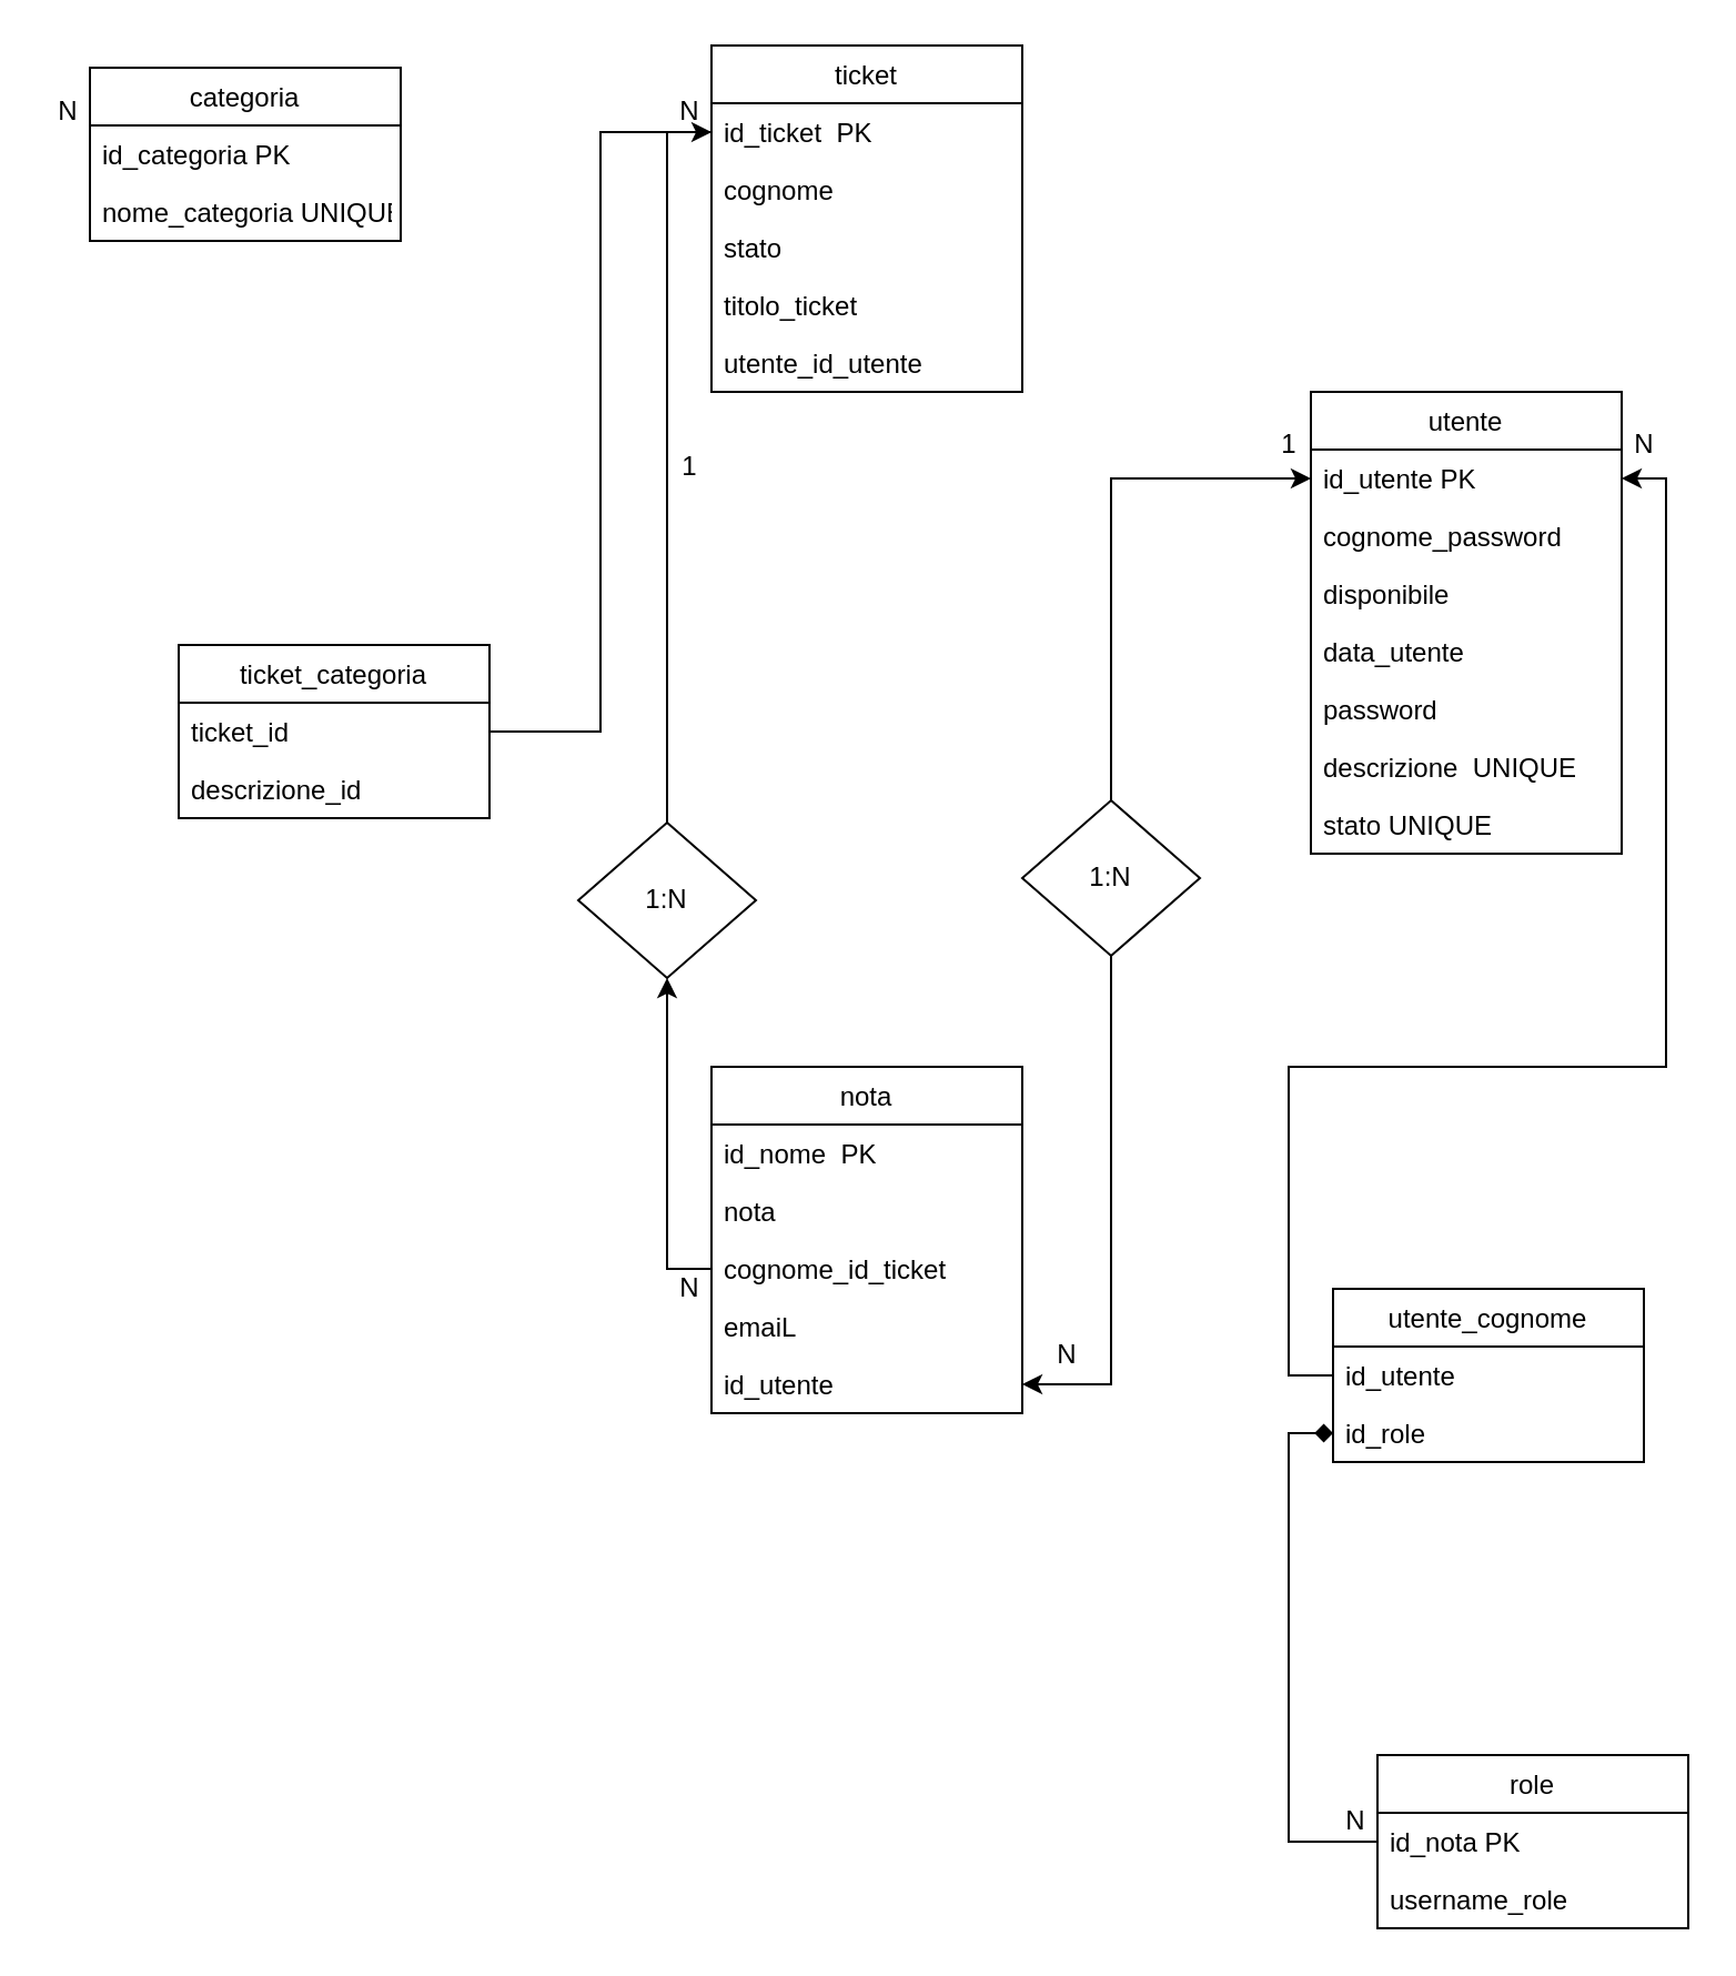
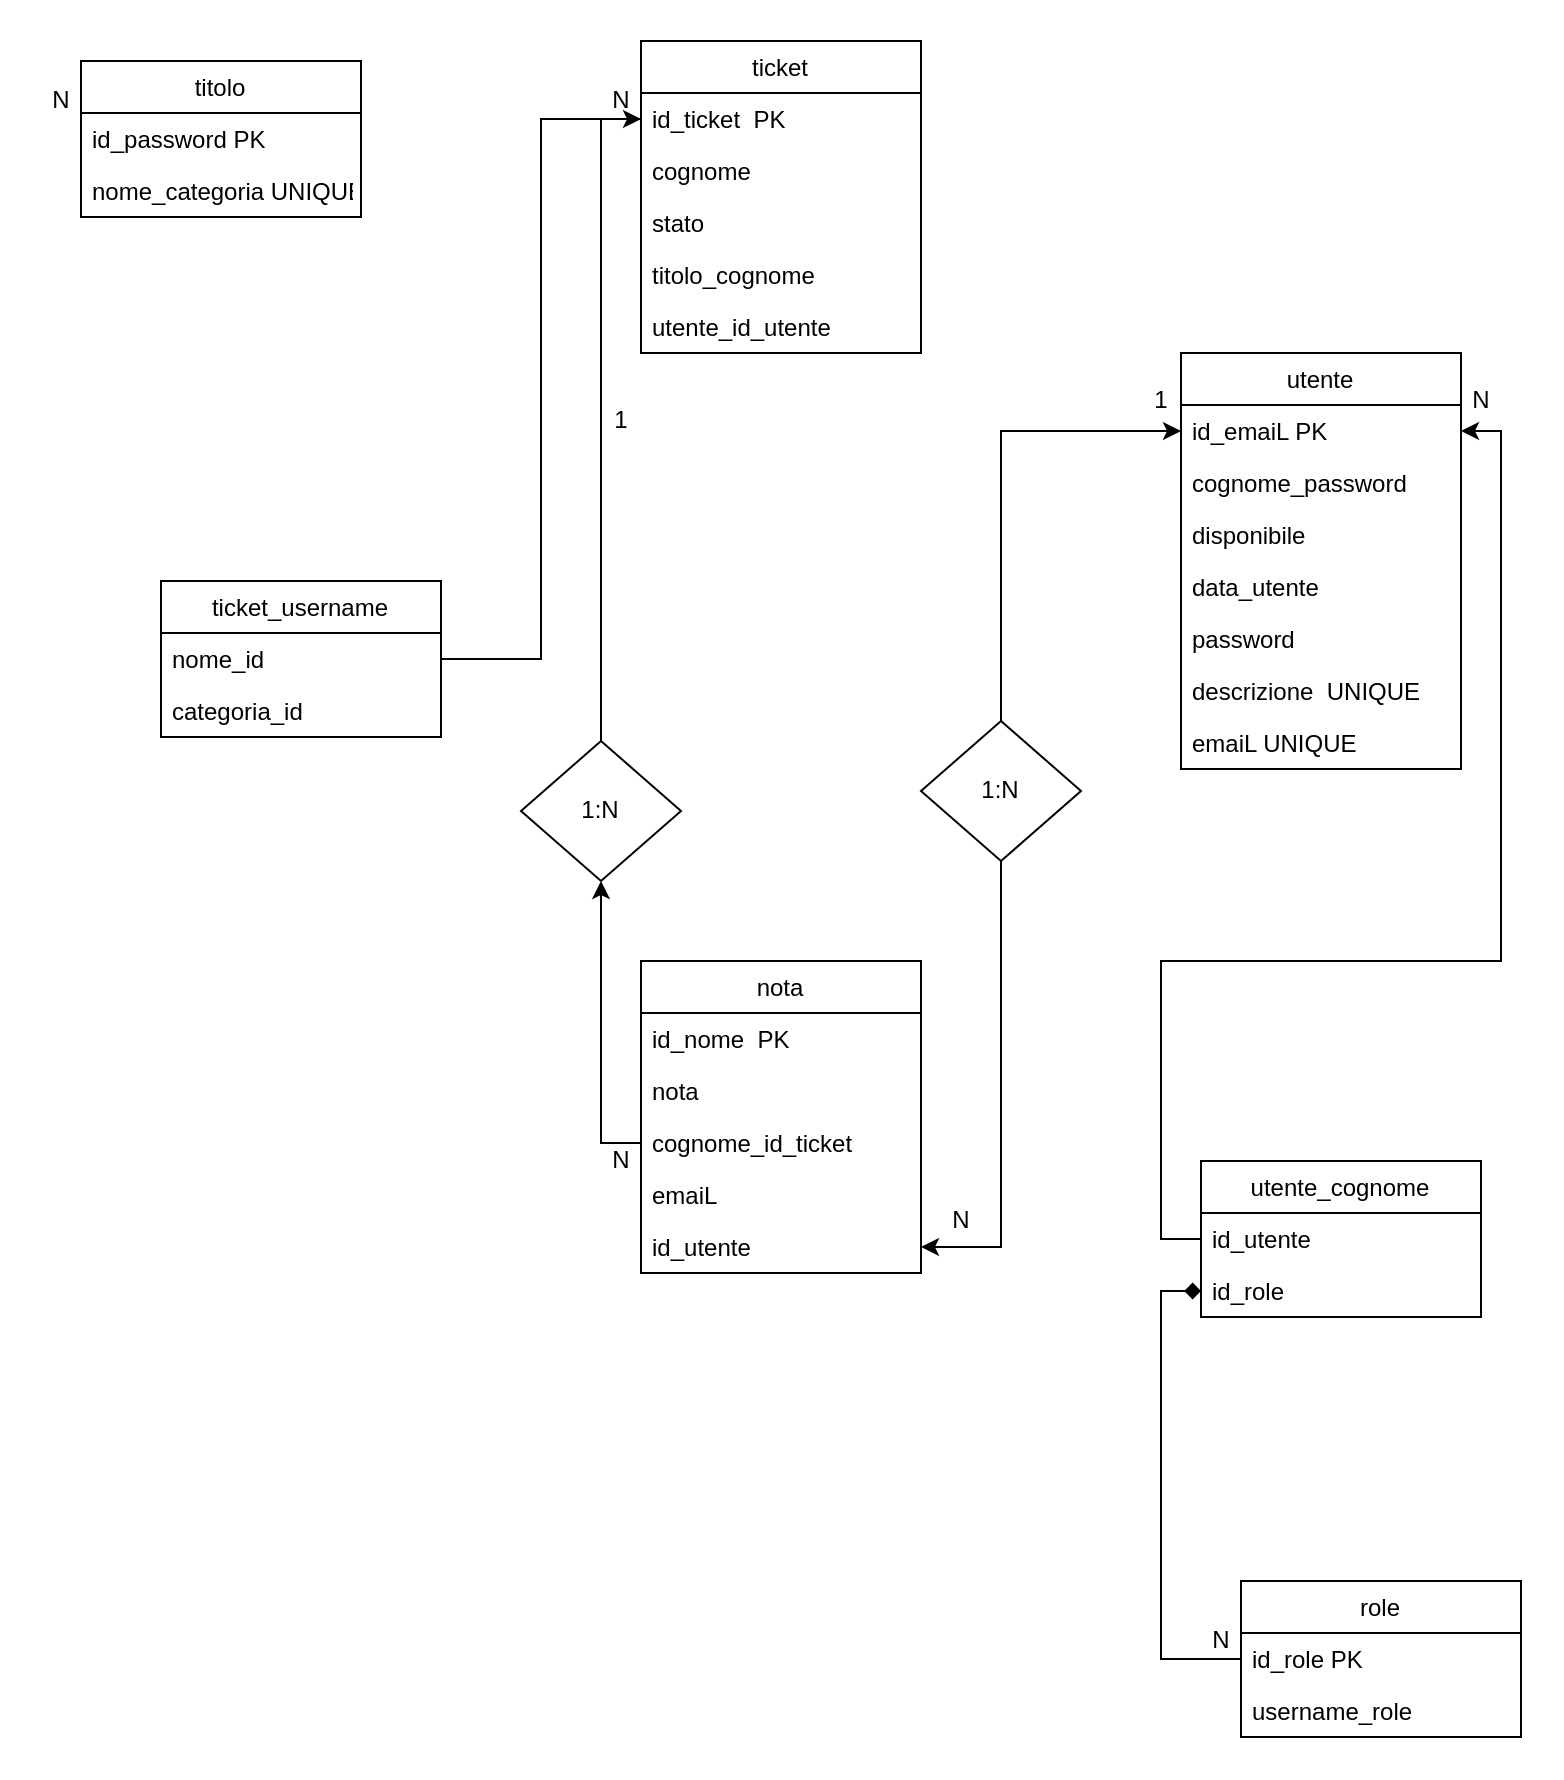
- <mxCell id="2" value="categoria" style="swimlane;fontStyle=0;childLayout=stackLayout;horizontal=1;startSize=26;fillColor=none;horizontalStack=0;resizeParent=1;resizeParentMax=0;resizeLast=0;collapsible=1;marginBottom=0;" vertex="1" parent="1"><mxGeometry x="40" y="30" width="140" height="78" as="geometry" /></mxCell>
+ <mxCell id="2" value="titolo" style="swimlane;fontStyle=0;childLayout=stackLayout;horizontal=1;startSize=26;fillColor=none;horizontalStack=0;resizeParent=1;resizeParentMax=0;resizeLast=0;collapsible=1;marginBottom=0;" vertex="1" parent="1"><mxGeometry x="40" y="30" width="140" height="78" as="geometry" /></mxCell>
- <mxCell id="3" value="id_categoria PK" style="text;strokeColor=none;fillColor=none;align=left;verticalAlign=top;spacingLeft=4;spacingRight=4;overflow=hidden;rotatable=0;points=[[0,0.5],[1,0.5]];portConstraint=eastwest;" vertex="1" parent="2"><mxGeometry y="26" width="140" height="26" as="geometry" /></mxCell>
+ <mxCell id="3" value="id_password PK" style="text;strokeColor=none;fillColor=none;align=left;verticalAlign=top;spacingLeft=4;spacingRight=4;overflow=hidden;rotatable=0;points=[[0,0.5],[1,0.5]];portConstraint=eastwest;" vertex="1" parent="2"><mxGeometry y="26" width="140" height="26" as="geometry" /></mxCell>
- <mxCell id="12" value="titolo_ticket" style="text;strokeColor=none;fillColor=none;align=left;verticalAlign=top;spacingLeft=4;spacingRight=4;overflow=hidden;rotatable=0;points=[[0,0.5],[1,0.5]];portConstraint=eastwest;" vertex="1" parent="8"><mxGeometry y="104" width="140" height="26" as="geometry" /></mxCell>
+ <mxCell id="12" value="titolo_cognome" style="text;strokeColor=none;fillColor=none;align=left;verticalAlign=top;spacingLeft=4;spacingRight=4;overflow=hidden;rotatable=0;points=[[0,0.5],[1,0.5]];portConstraint=eastwest;" vertex="1" parent="8"><mxGeometry y="104" width="140" height="26" as="geometry" /></mxCell>
- <mxCell id="22" value="id_utente PK" style="text;strokeColor=none;fillColor=none;align=left;verticalAlign=top;spacingLeft=4;spacingRight=4;overflow=hidden;rotatable=0;points=[[0,0.5],[1,0.5]];portConstraint=eastwest;" vertex="1" parent="21"><mxGeometry y="26" width="140" height="26" as="geometry" /></mxCell>
+ <mxCell id="22" value="id_emaiL PK" style="text;strokeColor=none;fillColor=none;align=left;verticalAlign=top;spacingLeft=4;spacingRight=4;overflow=hidden;rotatable=0;points=[[0,0.5],[1,0.5]];portConstraint=eastwest;" vertex="1" parent="21"><mxGeometry y="26" width="140" height="26" as="geometry" /></mxCell>
- <mxCell id="5" value="ticket_categoria" style="swimlane;fontStyle=0;childLayout=stackLayout;horizontal=1;startSize=26;fillColor=none;horizontalStack=0;resizeParent=1;resizeParentMax=0;resizeLast=0;collapsible=1;marginBottom=0;" vertex="1" parent="1"><mxGeometry x="80" y="290" width="140" height="78" as="geometry" /></mxCell>
+ <mxCell id="5" value="ticket_username" style="swimlane;fontStyle=0;childLayout=stackLayout;horizontal=1;startSize=26;fillColor=none;horizontalStack=0;resizeParent=1;resizeParentMax=0;resizeLast=0;collapsible=1;marginBottom=0;" vertex="1" parent="1"><mxGeometry x="80" y="290" width="140" height="78" as="geometry" /></mxCell>
- <mxCell id="6" value="ticket_id" style="text;strokeColor=none;fillColor=none;align=left;verticalAlign=top;spacingLeft=4;spacingRight=4;overflow=hidden;rotatable=0;points=[[0,0.5],[1,0.5]];portConstraint=eastwest;" vertex="1" parent="5"><mxGeometry y="26" width="140" height="26" as="geometry" /></mxCell>
+ <mxCell id="6" value="nome_id" style="text;strokeColor=none;fillColor=none;align=left;verticalAlign=top;spacingLeft=4;spacingRight=4;overflow=hidden;rotatable=0;points=[[0,0.5],[1,0.5]];portConstraint=eastwest;" vertex="1" parent="5"><mxGeometry y="26" width="140" height="26" as="geometry" /></mxCell>
- <mxCell id="7" value="descrizione_id&#10;" style="text;strokeColor=none;fillColor=none;align=left;verticalAlign=top;spacingLeft=4;spacingRight=4;overflow=hidden;rotatable=0;points=[[0,0.5],[1,0.5]];portConstraint=eastwest;" vertex="1" parent="5"><mxGeometry y="52" width="140" height="26" as="geometry" /></mxCell>
+ <mxCell id="7" value="categoria_id&#10;" style="text;strokeColor=none;fillColor=none;align=left;verticalAlign=top;spacingLeft=4;spacingRight=4;overflow=hidden;rotatable=0;points=[[0,0.5],[1,0.5]];portConstraint=eastwest;" vertex="1" parent="5"><mxGeometry y="52" width="140" height="26" as="geometry" /></mxCell>
- <mxCell id="28" value="stato UNIQUE" style="text;strokeColor=none;fillColor=none;align=left;verticalAlign=top;spacingLeft=4;spacingRight=4;overflow=hidden;rotatable=0;points=[[0,0.5],[1,0.5]];portConstraint=eastwest;" vertex="1" parent="21"><mxGeometry y="182" width="140" height="26" as="geometry" /></mxCell>
+ <mxCell id="28" value="emaiL UNIQUE" style="text;strokeColor=none;fillColor=none;align=left;verticalAlign=top;spacingLeft=4;spacingRight=4;overflow=hidden;rotatable=0;points=[[0,0.5],[1,0.5]];portConstraint=eastwest;" vertex="1" parent="21"><mxGeometry y="182" width="140" height="26" as="geometry" /></mxCell>
- <mxCell id="44" value="id_nota PK" style="text;strokeColor=none;fillColor=none;align=left;verticalAlign=top;spacingLeft=4;spacingRight=4;overflow=hidden;rotatable=0;points=[[0,0.5],[1,0.5]];portConstraint=eastwest;" vertex="1" parent="43"><mxGeometry y="26" width="140" height="26" as="geometry" /></mxCell>
+ <mxCell id="44" value="id_role PK" style="text;strokeColor=none;fillColor=none;align=left;verticalAlign=top;spacingLeft=4;spacingRight=4;overflow=hidden;rotatable=0;points=[[0,0.5],[1,0.5]];portConstraint=eastwest;" vertex="1" parent="43"><mxGeometry y="26" width="140" height="26" as="geometry" /></mxCell>
